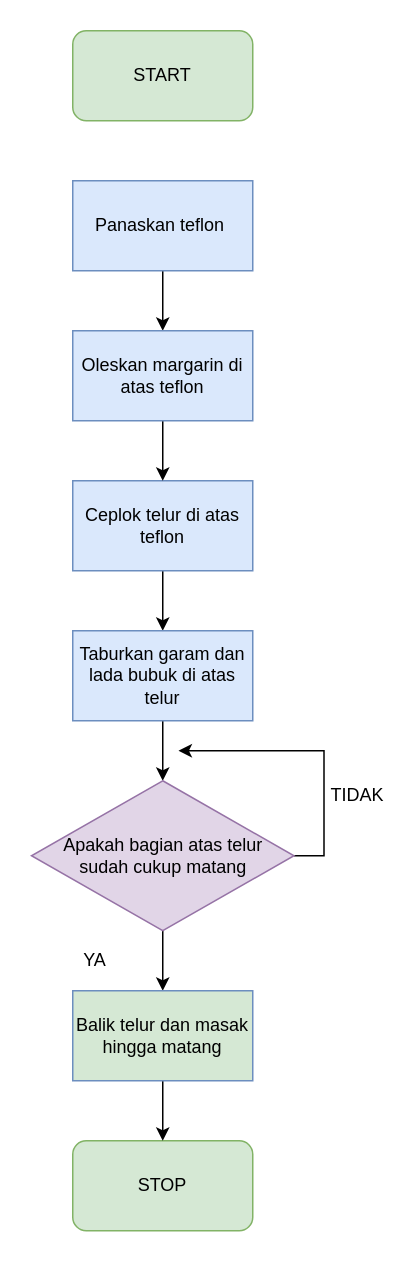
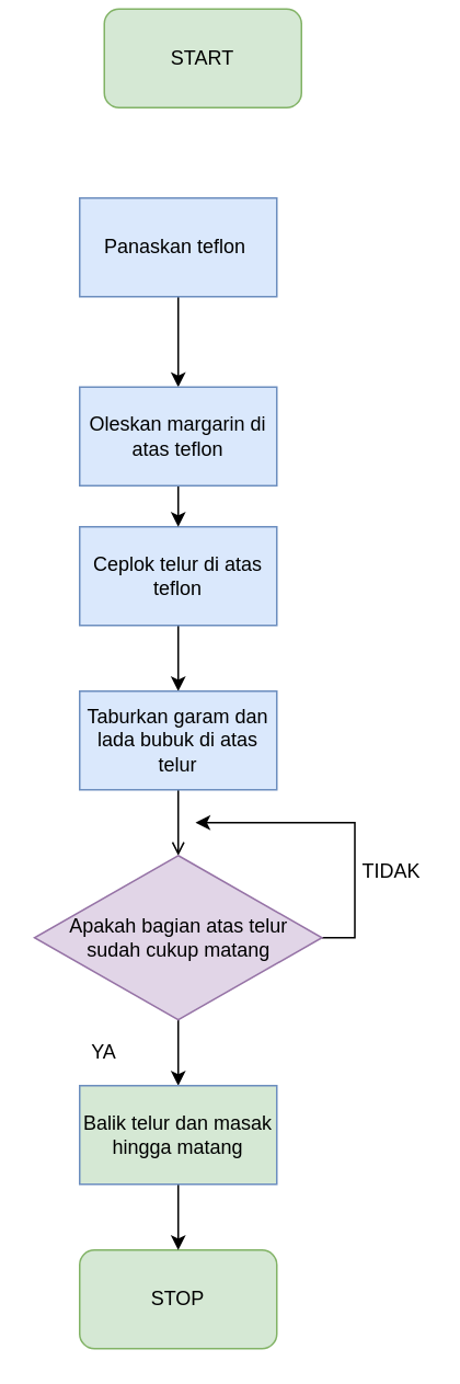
- <mxCell id="2" value="START" style="rounded=1;whiteSpace=wrap;html=1;fillColor=#d5e8d4;strokeColor=#82b366;" vertex="1" parent="1"><mxGeometry x="48" y="20" width="120" height="60" as="geometry" /></mxCell>
+ <mxCell id="2" value="START" style="rounded=1;whiteSpace=wrap;html=1;fillColor=#d5e8d4;strokeColor=#82b366;" vertex="1" parent="1"><mxGeometry x="63" y="5" width="120" height="60" as="geometry" /></mxCell>
- <mxCell id="11" value="&lt;span style=&quot;white-space: normal&quot;&gt;Oleskan margarin di atas teflon&lt;/span&gt;" style="rounded=0;whiteSpace=wrap;html=1;fillColor=#dae8fc;strokeColor=#6c8ebf;" vertex="1" parent="1"><mxGeometry x="48" y="220" width="120" height="60" as="geometry" /></mxCell>
+ <mxCell id="11" value="&lt;span style=&quot;white-space: normal&quot;&gt;Oleskan margarin di atas teflon&lt;/span&gt;" style="rounded=0;whiteSpace=wrap;html=1;fillColor=#dae8fc;strokeColor=#6c8ebf;" vertex="1" parent="1"><mxGeometry x="48" y="235" width="120" height="60" as="geometry" /></mxCell>
- <mxCell id="8" value="" style="edgeStyle=orthogonalEdgeStyle;rounded=0;orthogonalLoop=1;jettySize=auto;html=1;" edge="1" parent="1" source="9" target="14"><mxGeometry relative="1" as="geometry" /></mxCell>
+ <mxCell id="8" value="" style="edgeStyle=orthogonalEdgeStyle;rounded=0;orthogonalLoop=1;jettySize=auto;html=1;endArrow=open;" edge="1" parent="1" source="9" target="14"><mxGeometry relative="1" as="geometry" /></mxCell>
